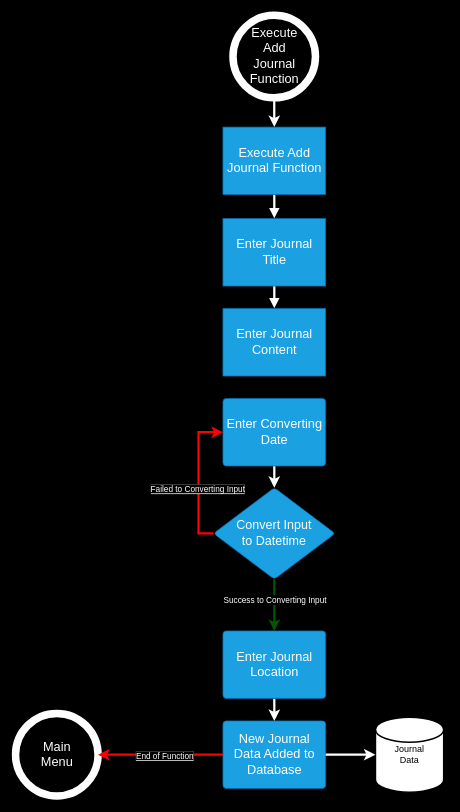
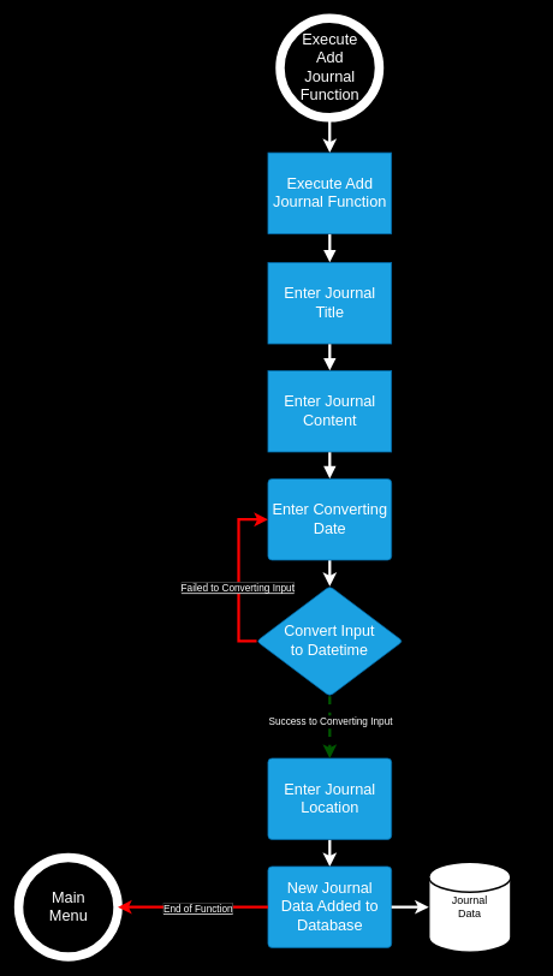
+ <mxCell id="9" value="" style="html=1;jettySize=18;whiteSpace=wrap;fontSize=13;strokeColor=#FFFFFF;strokeOpacity=100;strokeWidth=3;rounded=1;arcSize=24;edgeStyle=orthogonalEdgeStyle;startArrow=none;endArrow=block;endFill=1;exitX=0.5;exitY=1.004;exitPerimeter=0;entryX=0.5;entryY=-0.004;entryPerimeter=0;lucidId=xdbvU_ehDNFm;fillColor=#1ba1e2;" edge="1" parent="1" source="8" target="11"><mxGeometry width="100" height="100" relative="1" as="geometry"><Array as="points" /></mxGeometry></mxCell>
- <mxCell id="18" style="edgeStyle=orthogonalEdgeStyle;rounded=0;orthogonalLoop=1;jettySize=auto;html=1;exitX=0.5;exitY=1;exitDx=0;exitDy=0;entryX=0.5;entryY=0;entryDx=0;entryDy=0;fillColor=#008a00;strokeColor=#005700;strokeWidth=3;" edge="1" parent="1" source="22" target="13"><mxGeometry relative="1" as="geometry" /></mxCell>
+ <mxCell id="18" style="edgeStyle=orthogonalEdgeStyle;rounded=0;orthogonalLoop=1;jettySize=auto;html=1;exitX=0.5;exitY=1;exitDx=0;exitDy=0;entryX=0.5;entryY=0;entryDx=0;entryDy=0;fillColor=#008a00;strokeColor=#005700;strokeWidth=3;dashed=1;" edge="1" parent="1" source="22" target="13"><mxGeometry relative="1" as="geometry" /></mxCell>
- <mxCell id="16" value="Journal&lt;div&gt;Data&lt;/div&gt;" style="strokeWidth=2;html=1;shape=mxgraph.flowchart.database;whiteSpace=wrap;" vertex="1" parent="1"><mxGeometry x="500" y="956" width="91" height="100" as="geometry" /></mxCell>
+ <mxCell id="16" value="Journal&lt;div&gt;Data&lt;/div&gt;" style="strokeWidth=2;html=1;shape=mxgraph.flowchart.database;whiteSpace=wrap;" vertex="1" parent="1"><mxGeometry x="475" y="956" width="91" height="100" as="geometry" /></mxCell>
